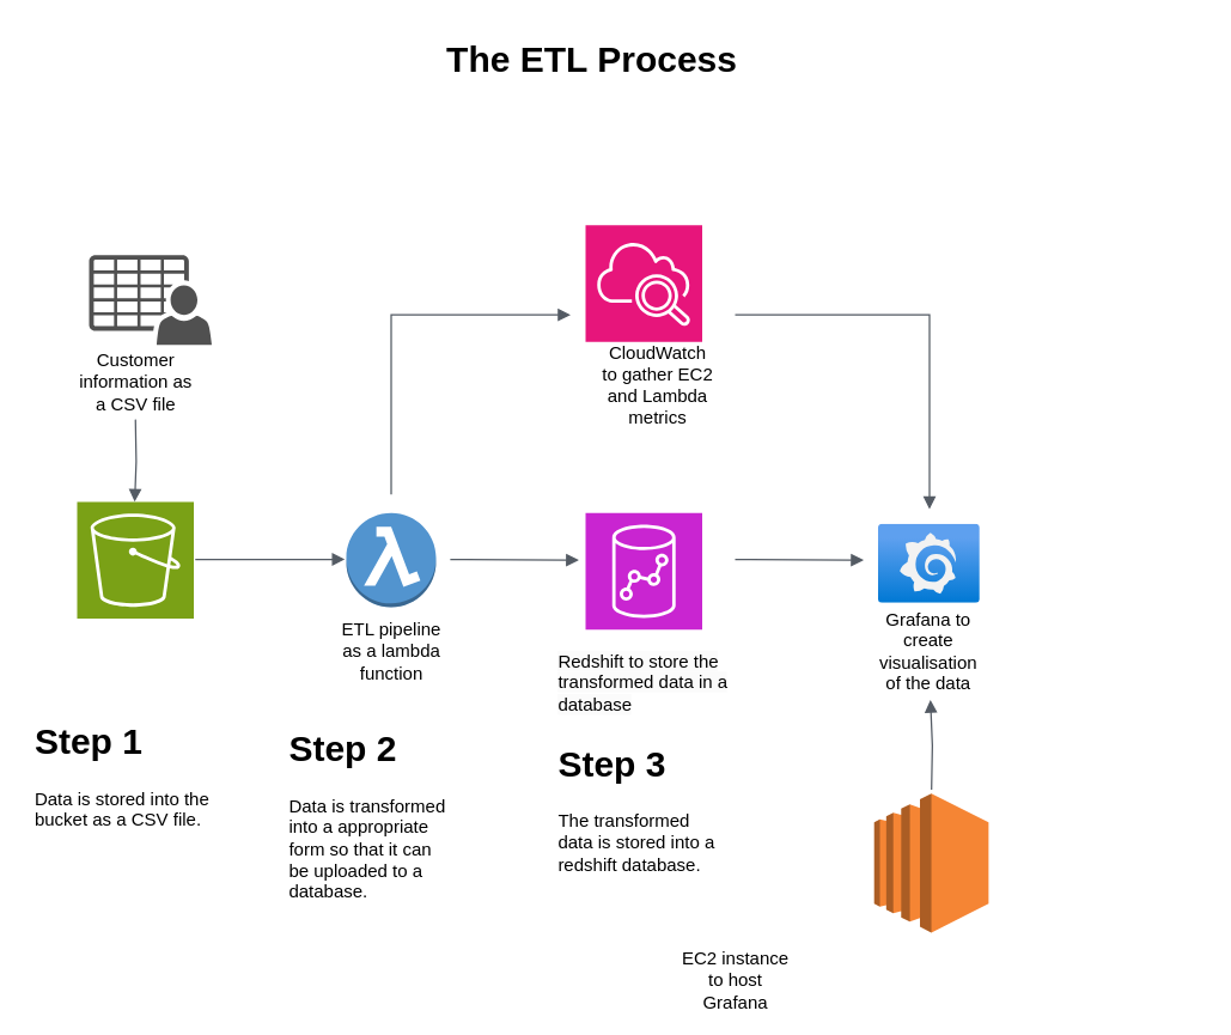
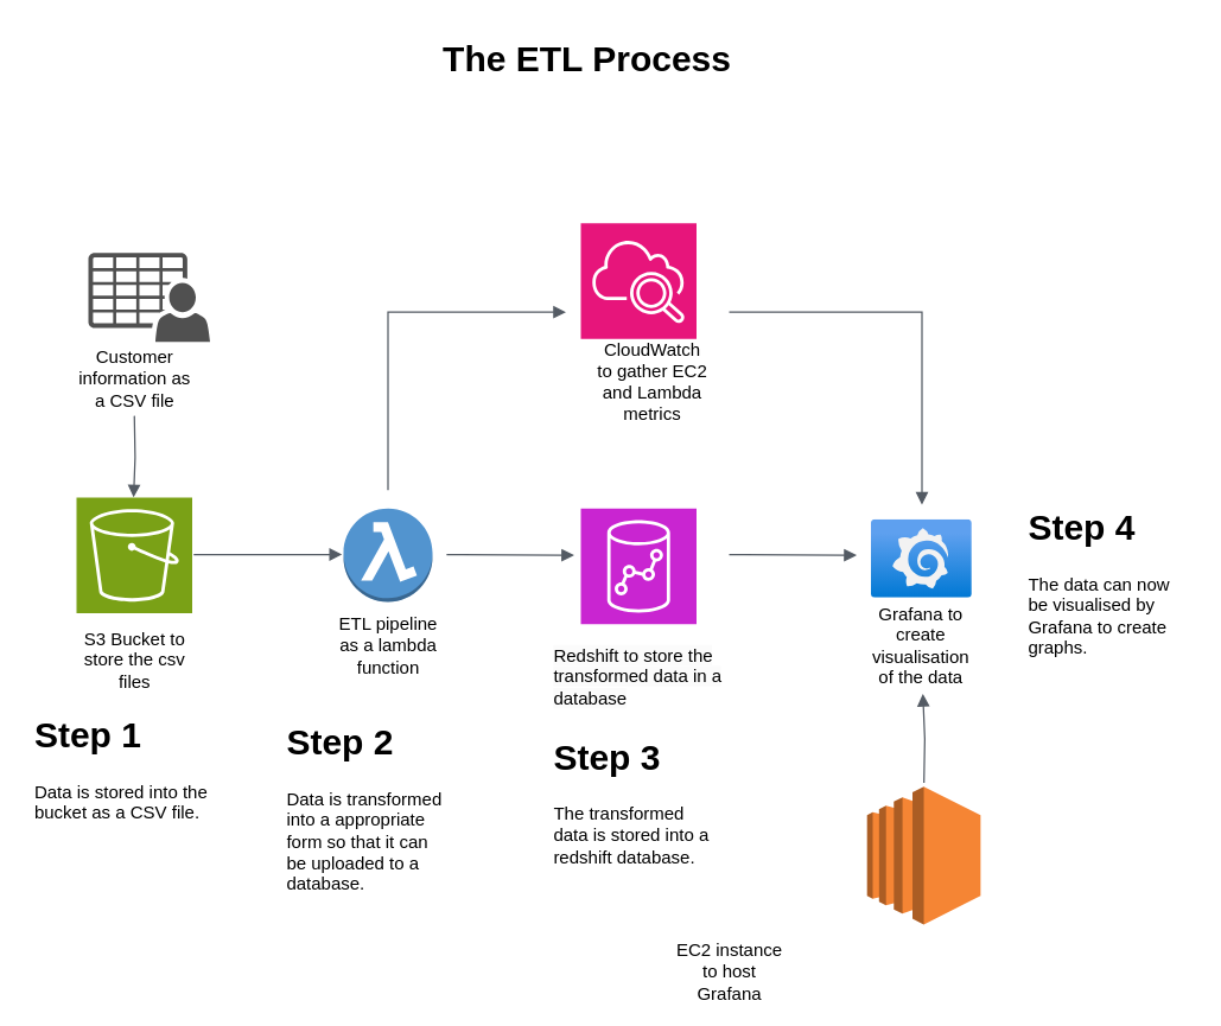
+ <mxCell id="26" value="&lt;h1 style=&quot;margin-top: 0px;&quot;&gt;Step 4&lt;/h1&gt;&lt;div&gt;The data can now be visualised by Grafana to create graphs.&lt;/div&gt;" style="text;html=1;whiteSpace=wrap;overflow=hidden;rounded=0;" vertex="1" parent="1"><mxGeometry x="691" y="335" width="110" height="120" as="geometry" /></mxCell>
+ <mxCell id="13" value="S3 Bucket to store the csv files" style="text;html=1;align=center;verticalAlign=middle;whiteSpace=wrap;rounded=0;" vertex="1" parent="1"><mxGeometry x="51" y="430" width="79" height="30" as="geometry" /></mxCell>
